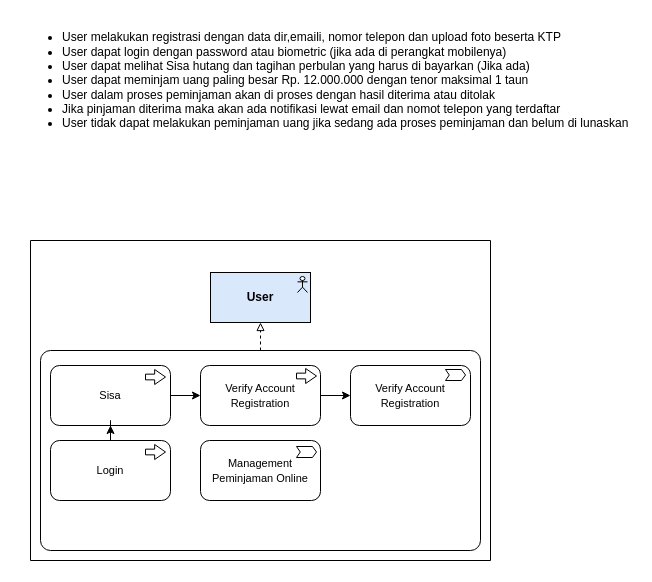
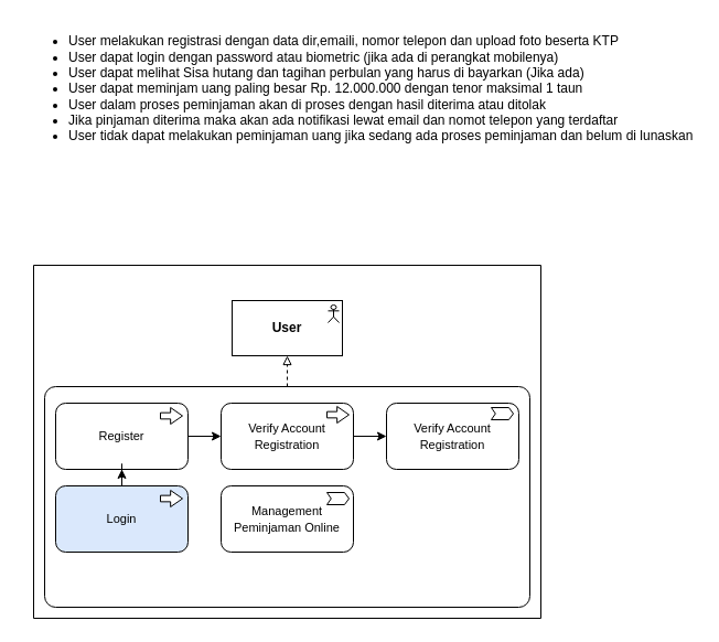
- <mxCell id="4" value="&lt;b&gt;User&lt;/b&gt;" style="rounded=0;whiteSpace=wrap;html=1;fillColor=#dae8fc;" vertex="1" parent="1"><mxGeometry x="210" y="272" width="100" height="50" as="geometry" /></mxCell>
+ <mxCell id="4" value="&lt;b&gt;User&lt;/b&gt;" style="rounded=0;whiteSpace=wrap;html=1;" vertex="1" parent="1"><mxGeometry x="210" y="272" width="100" height="50" as="geometry" /></mxCell>
- <mxCell id="8" value="&lt;font style=&quot;font-size: 11px;&quot;&gt;Sisa&lt;/font&gt;" style="rounded=1;whiteSpace=wrap;html=1;" vertex="1" parent="1"><mxGeometry x="50" y="365" width="120" height="60" as="geometry" /></mxCell>
+ <mxCell id="8" value="&lt;font style=&quot;font-size: 11px;&quot;&gt;Register&lt;/font&gt;" style="rounded=1;whiteSpace=wrap;html=1;" vertex="1" parent="1"><mxGeometry x="50" y="365" width="120" height="60" as="geometry" /></mxCell>
- <mxCell id="16" value="&lt;font style=&quot;font-size: 11px;&quot;&gt;Login&lt;/font&gt;" style="rounded=1;whiteSpace=wrap;html=1;" vertex="1" parent="1"><mxGeometry x="50" y="440" width="120" height="60" as="geometry" /></mxCell>
+ <mxCell id="16" value="&lt;font style=&quot;font-size: 11px;&quot;&gt;Login&lt;/font&gt;" style="rounded=1;whiteSpace=wrap;html=1;fillColor=#dae8fc;" vertex="1" parent="1"><mxGeometry x="50" y="440" width="120" height="60" as="geometry" /></mxCell>
